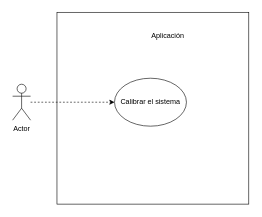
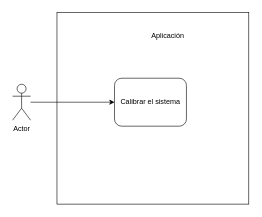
- <mxCell id="3" style="edgeStyle=orthogonalEdgeStyle;rounded=0;orthogonalLoop=1;jettySize=auto;html=1;dashed=1;" edge="1" parent="1" source="4" target="5"><mxGeometry relative="1" as="geometry" /></mxCell>
+ <mxCell id="3" style="edgeStyle=orthogonalEdgeStyle;rounded=0;orthogonalLoop=1;jettySize=auto;html=1;" edge="1" parent="1" source="4" target="5"><mxGeometry relative="1" as="geometry" /></mxCell>
- <mxCell id="5" value="Calibrar el sistema" style="ellipse;whiteSpace=wrap;html=1;" vertex="1" parent="1"><mxGeometry x="190" y="130" width="120" height="80" as="geometry" /></mxCell>
+ <mxCell id="5" value="Calibrar el sistema" style="whiteSpace=wrap;html=1;rounded=1;" vertex="1" parent="1"><mxGeometry x="190" y="130" width="120" height="80" as="geometry" /></mxCell>
